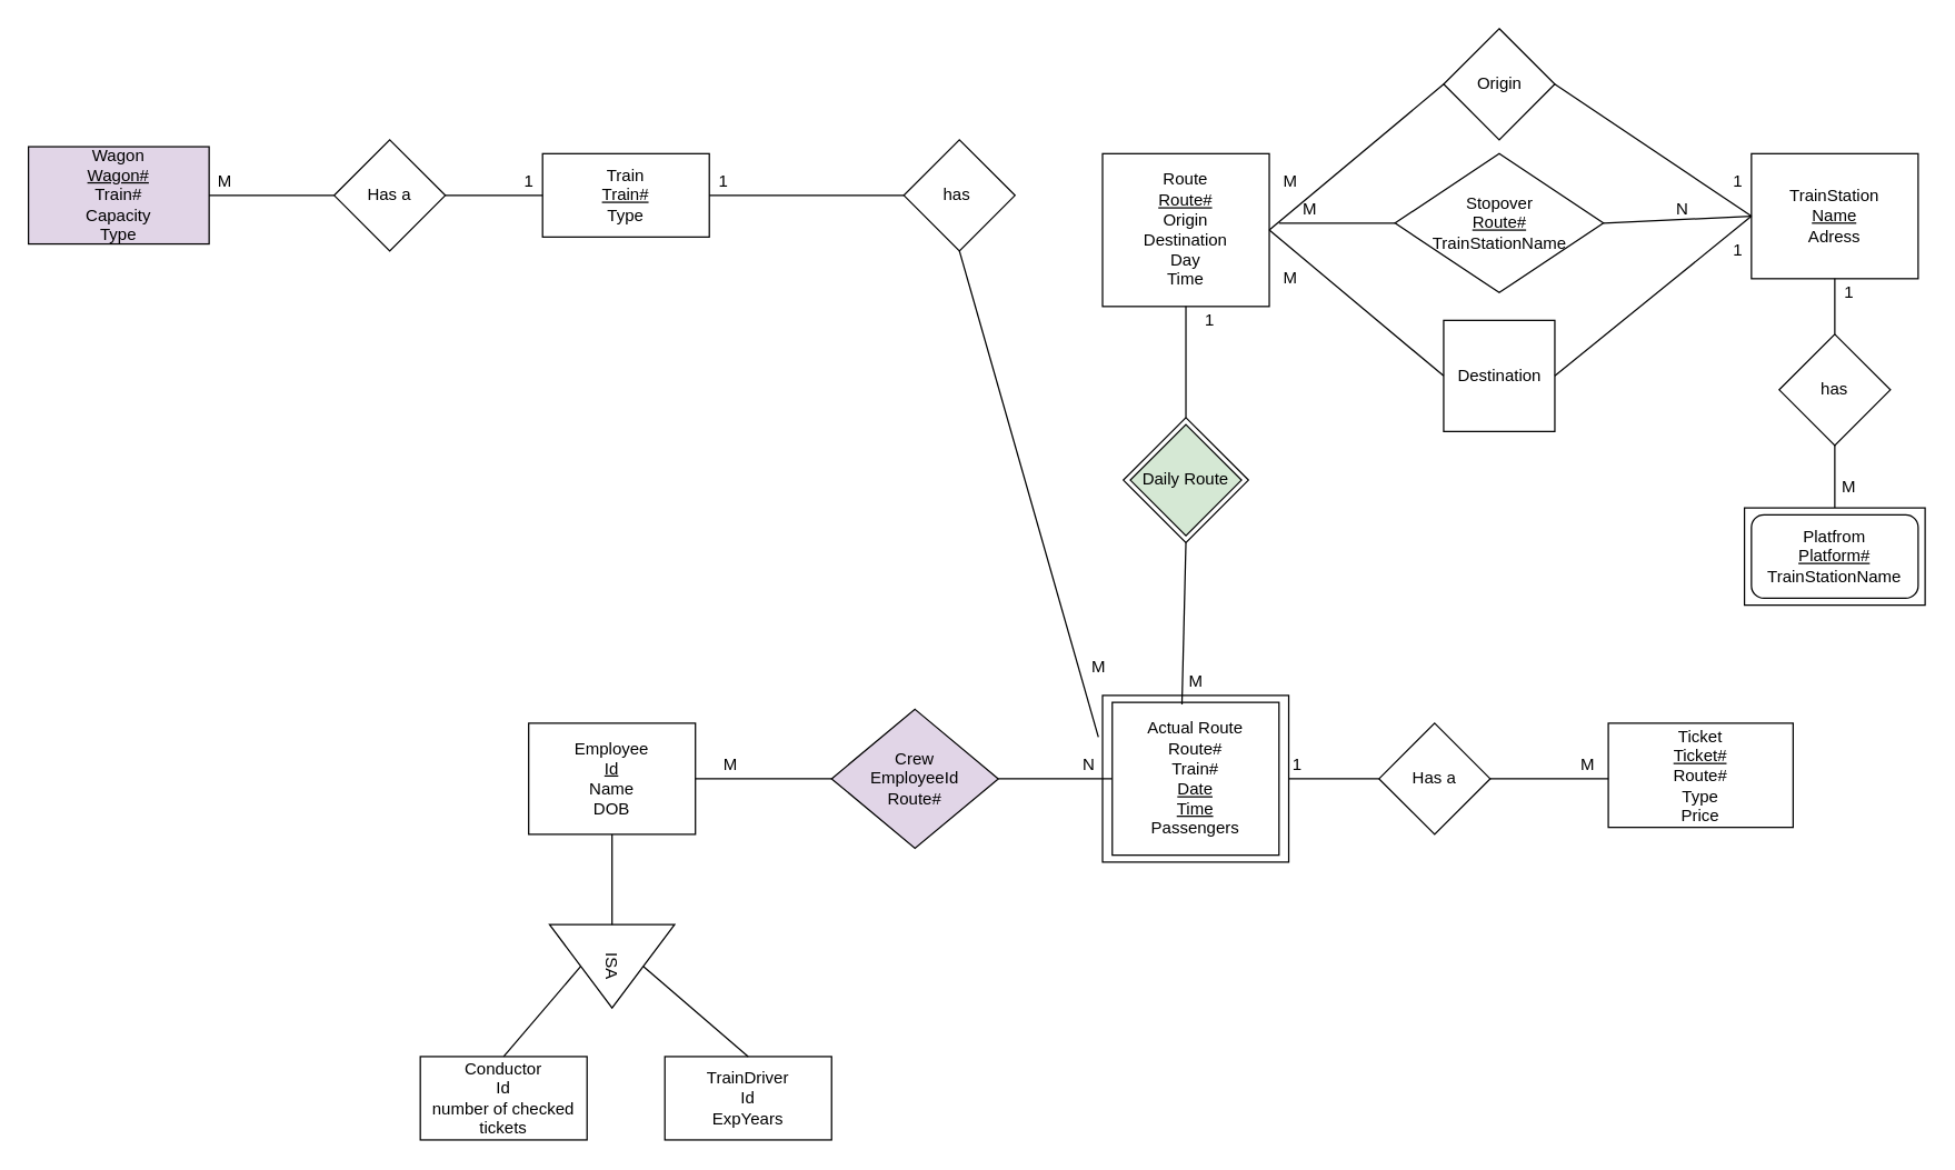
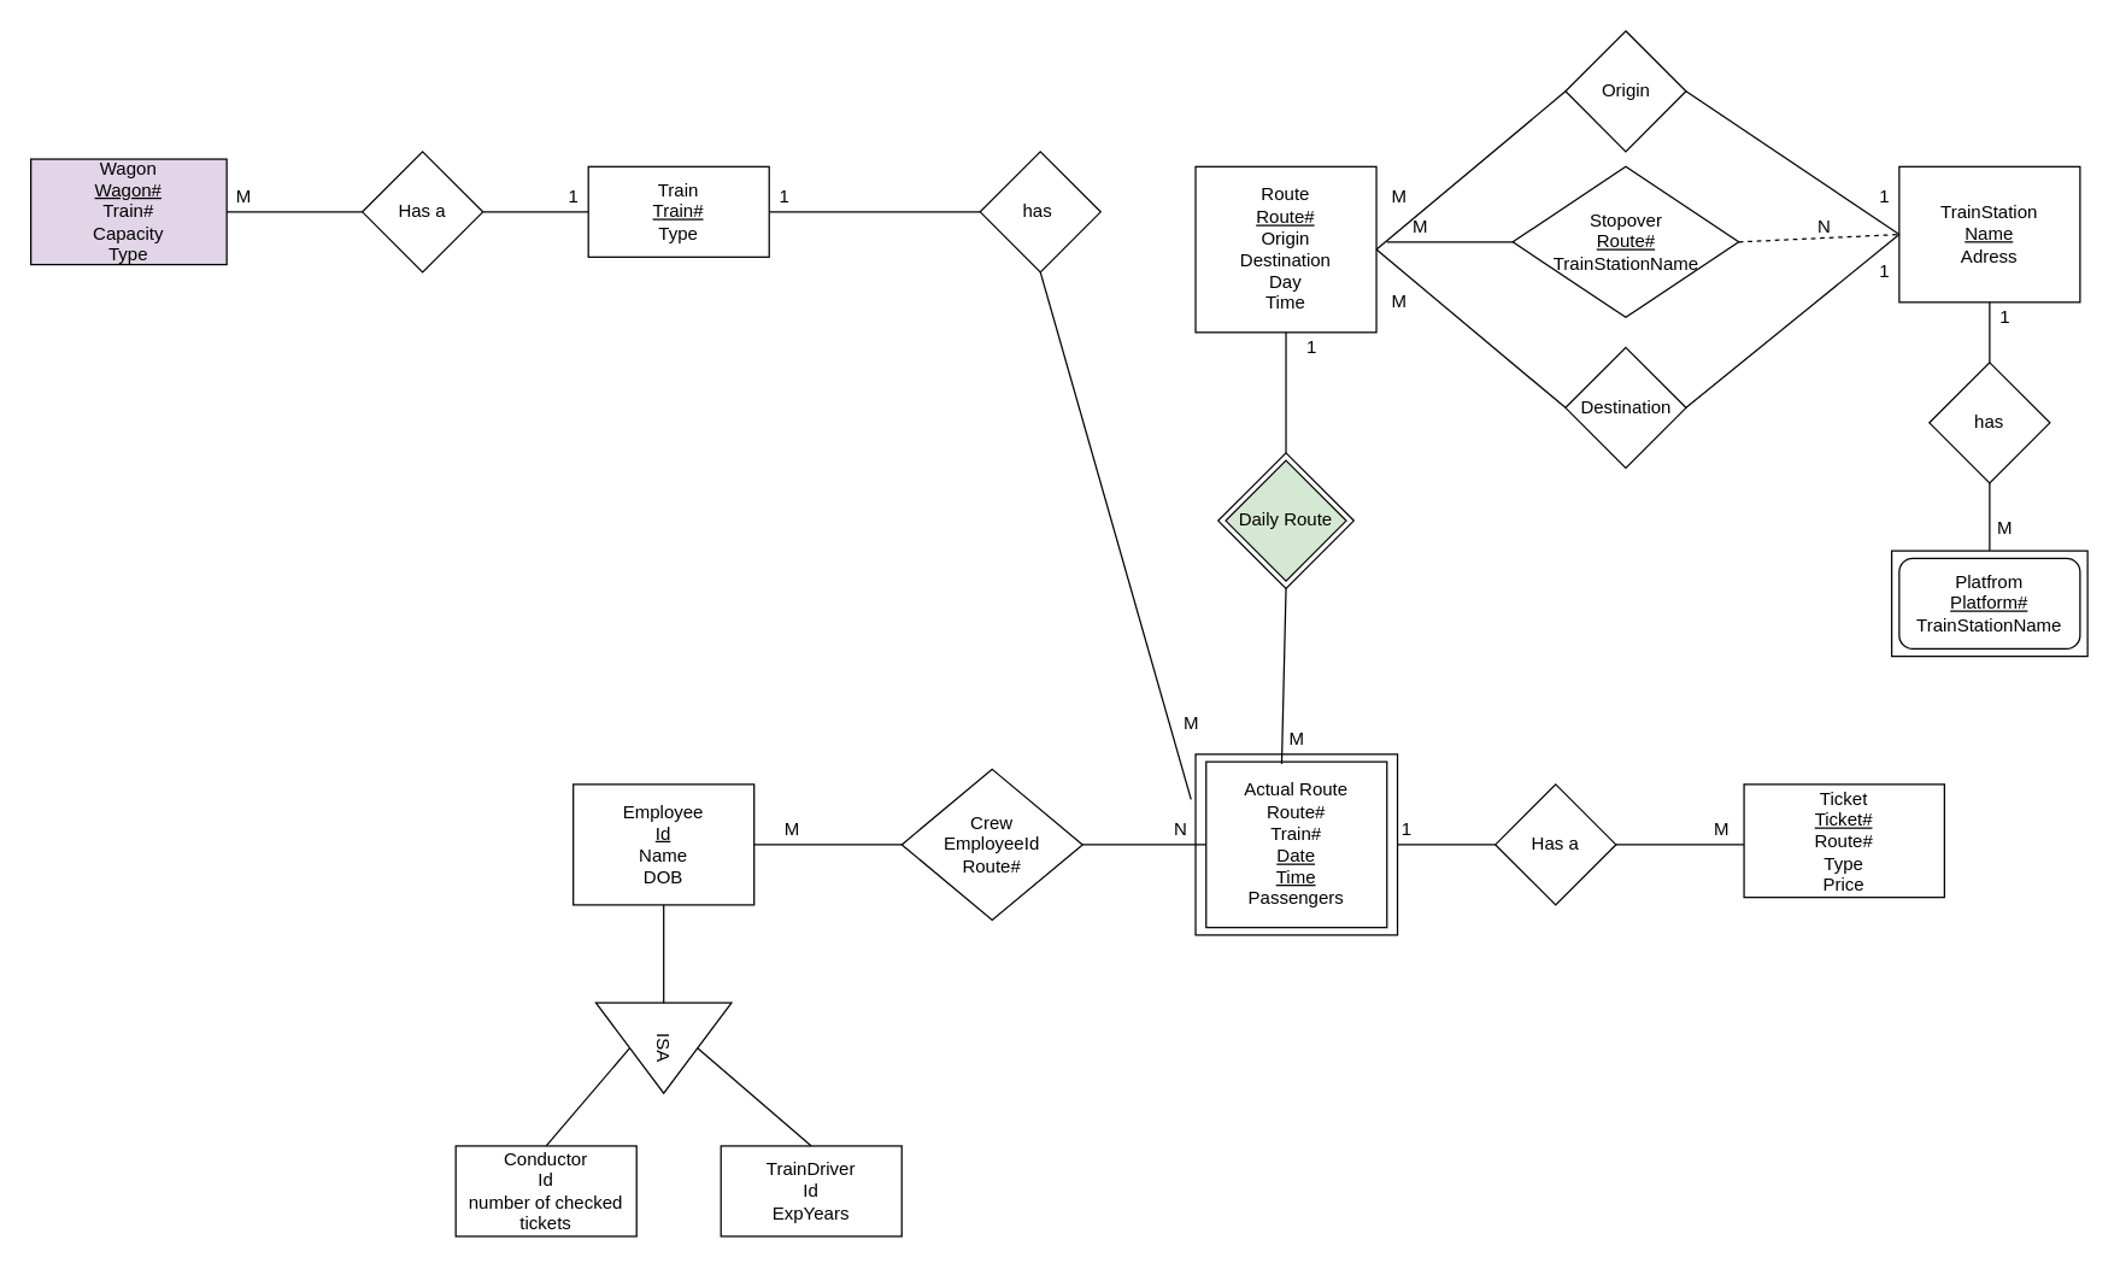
- <mxCell id="20" value="" style="endArrow=none;html=1;entryX=0;entryY=0.5;entryDx=0;entryDy=0;exitX=1;exitY=0.5;exitDx=0;exitDy=0;" parent="1" source="15" target="6" edge="1"><mxGeometry width="50" height="50" relative="1" as="geometry"><mxPoint x="860" y="250" as="sourcePoint" /><mxPoint x="910" y="200" as="targetPoint" /></mxGeometry></mxCell>
+ <mxCell id="20" value="" style="endArrow=none;html=1;entryX=0;entryY=0.5;entryDx=0;entryDy=0;exitX=1;exitY=0.5;exitDx=0;exitDy=0;dashed=1;" parent="1" source="15" target="6" edge="1"><mxGeometry width="50" height="50" relative="1" as="geometry"><mxPoint x="860" y="250" as="sourcePoint" /><mxPoint x="910" y="200" as="targetPoint" /></mxGeometry></mxCell>
- <mxCell id="14" value="Destination" style="whiteSpace=wrap;html=1;rounded=0;" parent="1" vertex="1"><mxGeometry x="1038.5" y="230" width="80" height="80" as="geometry" /></mxCell>
+ <mxCell id="14" value="Destination" style="rhombus;whiteSpace=wrap;html=1;" parent="1" vertex="1"><mxGeometry x="1038.5" y="230" width="80" height="80" as="geometry" /></mxCell>
- <mxCell id="48" value="Crew&lt;br&gt;EmployeeId&lt;br&gt;Route#" style="rhombus;whiteSpace=wrap;html=1;fillColor=#e1d5e7;" parent="1" vertex="1"><mxGeometry x="598" y="510" width="120" height="100" as="geometry" /></mxCell>
+ <mxCell id="48" value="Crew&lt;br&gt;EmployeeId&lt;br&gt;Route#" style="rhombus;whiteSpace=wrap;html=1;" parent="1" vertex="1"><mxGeometry x="598" y="510" width="120" height="100" as="geometry" /></mxCell>
